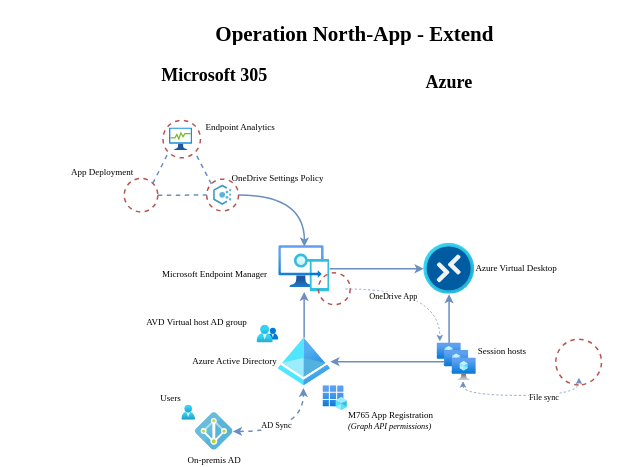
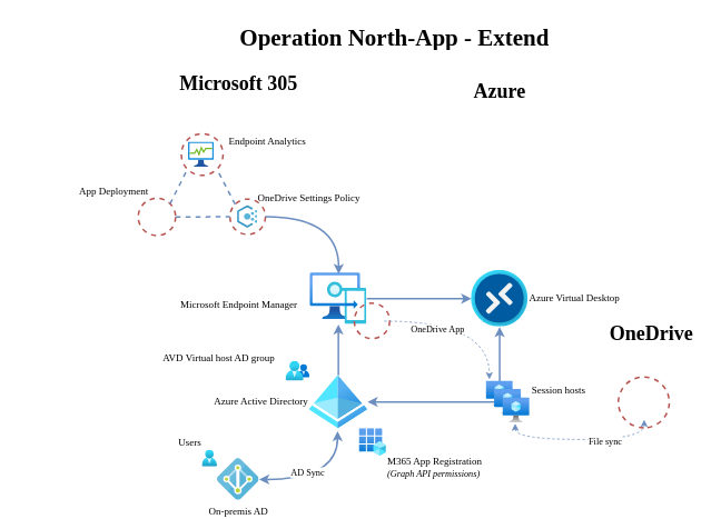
+ <mxCell id="49" value="OneDrive" style="text;strokeColor=none;fillColor=none;html=1;fontSize=24;fontStyle=1;verticalAlign=middle;align=center;fontFamily=Architects Daughter;fontSource=https%3A%2F%2Ffonts.googleapis.com%2Fcss%3Ffamily%3DArchitects%2BDaughter;" vertex="1" parent="1"><mxGeometry x="730" y="380" width="100" height="40" as="geometry" /></mxCell>
- <mxCell id="16" style="edgeStyle=orthogonalEdgeStyle;curved=1;orthogonalLoop=1;jettySize=auto;html=1;entryX=0.486;entryY=1.047;entryDx=0;entryDy=0;entryPerimeter=0;strokeWidth=2;fillColor=#dae8fc;strokeColor=#6c8ebf;startArrow=classic;startFill=1;dashed=1;" parent="1" source="18" target="7" edge="1"><mxGeometry relative="1" as="geometry" /></mxCell>
+ <mxCell id="16" style="edgeStyle=orthogonalEdgeStyle;curved=1;orthogonalLoop=1;jettySize=auto;html=1;entryX=0.486;entryY=1.047;entryDx=0;entryDy=0;entryPerimeter=0;strokeWidth=2;fillColor=#dae8fc;strokeColor=#6c8ebf;startArrow=classic;startFill=1;" parent="1" source="18" target="7" edge="1"><mxGeometry relative="1" as="geometry" /></mxCell>
- <mxCell id="25" value="&lt;span style=&quot;color: rgb(0 , 0 , 0) ; font-family: &amp;#34;architects daughter&amp;#34; ; font-size: 12px ; font-style: normal ; font-weight: 400 ; letter-spacing: normal ; text-align: left ; text-indent: 0px ; text-transform: none ; word-spacing: 0px ; background-color: rgb(255 , 255 , 255) ; display: inline ; float: none&quot;&gt;M765 App Registration&lt;/span&gt;&lt;br style=&quot;color: rgb(0 , 0 , 0) ; font-family: &amp;#34;architects daughter&amp;#34; ; font-size: 12px ; font-style: normal ; font-weight: 400 ; letter-spacing: normal ; text-align: left ; text-indent: 0px ; text-transform: none ; word-spacing: 0px&quot;&gt;&lt;font style=&quot;color: rgb(0 , 0 , 0) ; font-family: &amp;#34;architects daughter&amp;#34; ; font-style: normal ; font-weight: 400 ; letter-spacing: normal ; text-align: left ; text-indent: 0px ; text-transform: none ; word-spacing: 0px&quot; size=&quot;1&quot;&gt;&lt;i style=&quot;font-size: 11px&quot;&gt;(Graph API permissions)&lt;/i&gt;&lt;/font&gt;" style="text;whiteSpace=wrap;html=1;" parent="1" vertex="1"><mxGeometry x="462.49" y="540" width="150" height="50" as="geometry" /></mxCell>
+ <mxCell id="25" value="&lt;span style=&quot;color: rgb(0 , 0 , 0) ; font-family: &amp;#34;architects daughter&amp;#34; ; font-size: 12px ; font-style: normal ; font-weight: 400 ; letter-spacing: normal ; text-align: left ; text-indent: 0px ; text-transform: none ; word-spacing: 0px ; background-color: rgb(255 , 255 , 255) ; display: inline ; float: none&quot;&gt;M365 App Registration&lt;/span&gt;&lt;br style=&quot;color: rgb(0 , 0 , 0) ; font-family: &amp;#34;architects daughter&amp;#34; ; font-size: 12px ; font-style: normal ; font-weight: 400 ; letter-spacing: normal ; text-align: left ; text-indent: 0px ; text-transform: none ; word-spacing: 0px&quot;&gt;&lt;font style=&quot;color: rgb(0 , 0 , 0) ; font-family: &amp;#34;architects daughter&amp;#34; ; font-style: normal ; font-weight: 400 ; letter-spacing: normal ; text-align: left ; text-indent: 0px ; text-transform: none ; word-spacing: 0px&quot; size=&quot;1&quot;&gt;&lt;i style=&quot;font-size: 11px&quot;&gt;(Graph API permissions)&lt;/i&gt;&lt;/font&gt;" style="text;whiteSpace=wrap;html=1;" parent="1" vertex="1"><mxGeometry x="462.49" y="540" width="150" height="50" as="geometry" /></mxCell>
